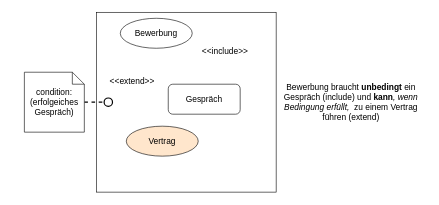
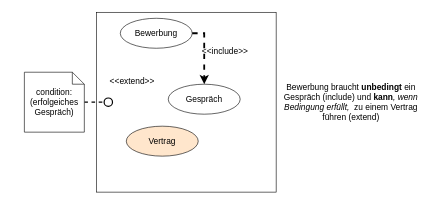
+ <mxCell id="6" style="edgeStyle=orthogonalEdgeStyle;rounded=0;orthogonalLoop=1;jettySize=auto;html=1;strokeWidth=3;fontSize=14;endArrow=classic;endFill=1;dashed=1;exitX=1;exitY=0.5;exitDx=0;exitDy=0;" edge="1" parent="2" source="4" target="5"><mxGeometry relative="1" as="geometry" /></mxCell>
- <mxCell id="5" value="Gespräch" style="whiteSpace=wrap;html=1;fontSize=14;rounded=1;" vertex="1" parent="2"><mxGeometry x="260" y="120" width="120" height="50" as="geometry" /></mxCell>
+ <mxCell id="5" value="Gespräch" style="ellipse;whiteSpace=wrap;html=1;fontSize=14;" vertex="1" parent="2"><mxGeometry x="260" y="120" width="120" height="50" as="geometry" /></mxCell>
